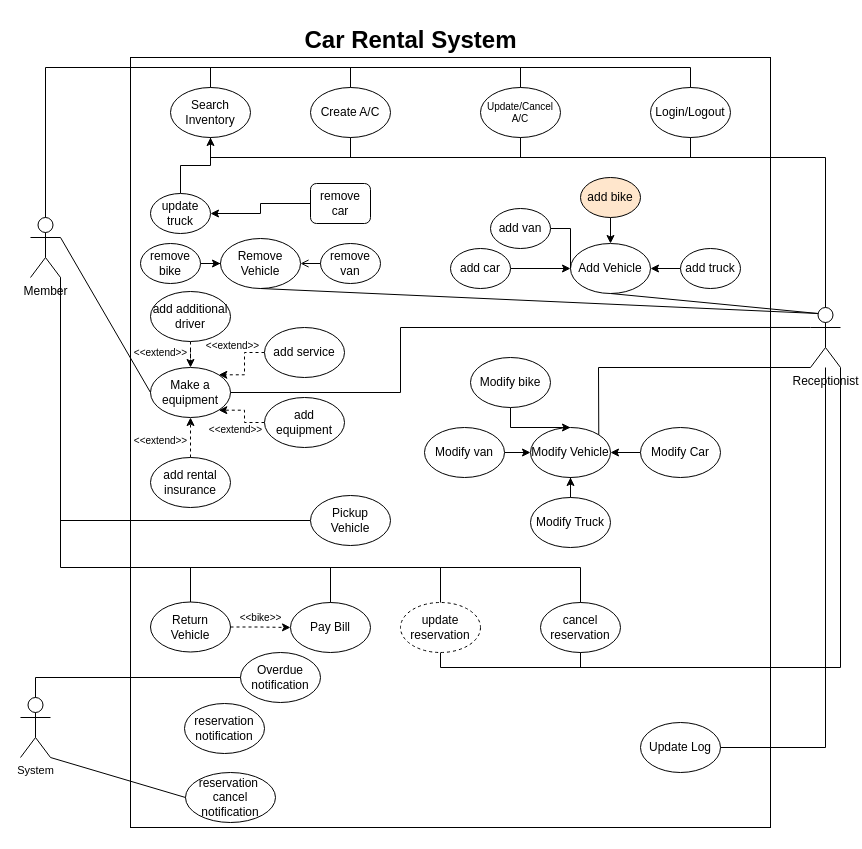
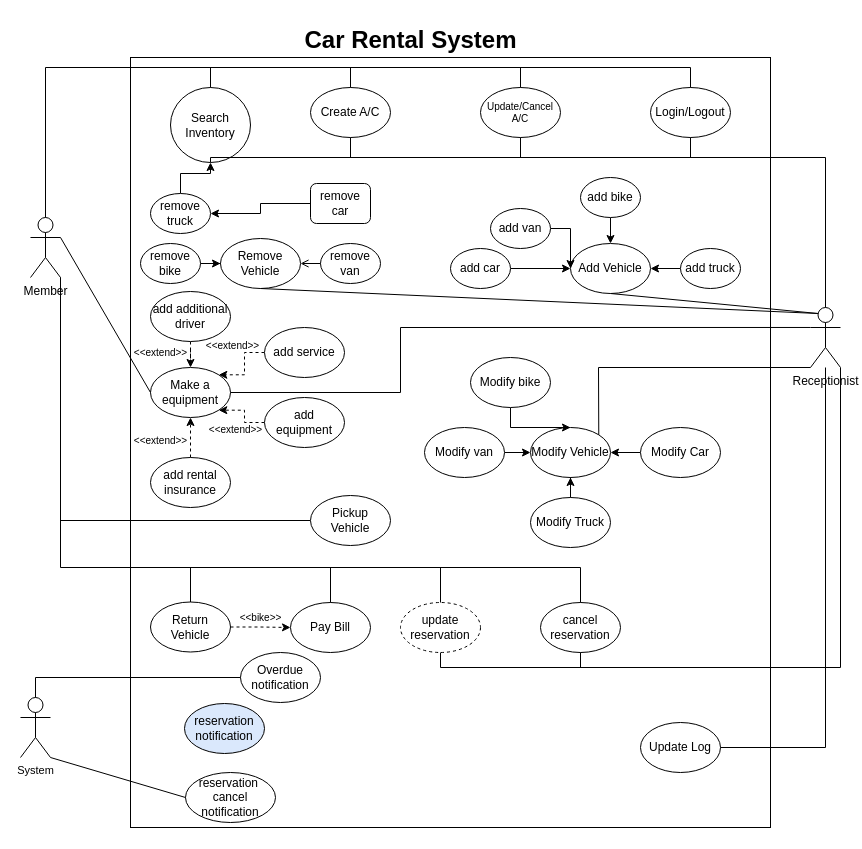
- <mxCell id="4" value="Search Inventory" style="ellipse;whiteSpace=wrap;html=1;" parent="1" vertex="1"><mxGeometry x="170" y="87" width="80" height="50" as="geometry" /></mxCell>
+ <mxCell id="4" value="Search Inventory" style="ellipse;whiteSpace=wrap;html=1;" parent="1" vertex="1"><mxGeometry x="170" y="87" width="80" height="75" as="geometry" /></mxCell>
- <mxCell id="14" value="add bike" style="ellipse;whiteSpace=wrap;html=1;fillColor=#ffe6cc;" parent="1" vertex="1"><mxGeometry x="580" y="177" width="60" height="40" as="geometry" /></mxCell>
+ <mxCell id="14" value="add bike" style="ellipse;whiteSpace=wrap;html=1;" parent="1" vertex="1"><mxGeometry x="580" y="177" width="60" height="40" as="geometry" /></mxCell>
- <mxCell id="19" value="update truck" style="ellipse;whiteSpace=wrap;html=1;" parent="1" vertex="1"><mxGeometry x="150" y="193" width="60" height="40" as="geometry" /></mxCell>
+ <mxCell id="19" value="remove truck" style="ellipse;whiteSpace=wrap;html=1;" parent="1" vertex="1"><mxGeometry x="150" y="193" width="60" height="40" as="geometry" /></mxCell>
- <mxCell id="11" value="" style="edgeStyle=orthogonalEdgeStyle;rounded=0;orthogonalLoop=1;jettySize=auto;html=1;endArrow=none;" parent="1" source="12" target="8" edge="1"><mxGeometry relative="1" as="geometry" /></mxCell>
+ <mxCell id="11" value="" style="edgeStyle=orthogonalEdgeStyle;rounded=0;orthogonalLoop=1;jettySize=auto;html=1;" parent="1" source="12" target="8" edge="1"><mxGeometry relative="1" as="geometry" /></mxCell>
- <mxCell id="75" value="reservation notification" style="ellipse;whiteSpace=wrap;html=1;" parent="1" vertex="1"><mxGeometry x="184" y="703" width="80" height="50" as="geometry" /></mxCell>
+ <mxCell id="75" value="reservation notification" style="ellipse;whiteSpace=wrap;html=1;fillColor=#dae8fc;" parent="1" vertex="1"><mxGeometry x="184" y="703" width="80" height="50" as="geometry" /></mxCell>
